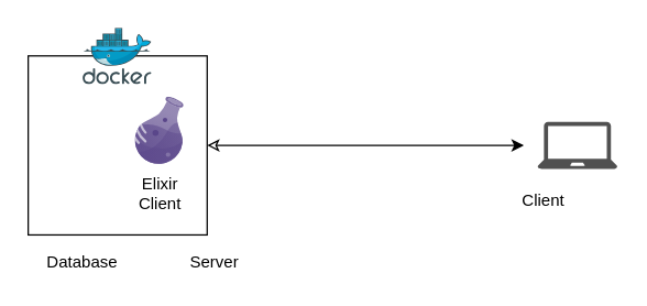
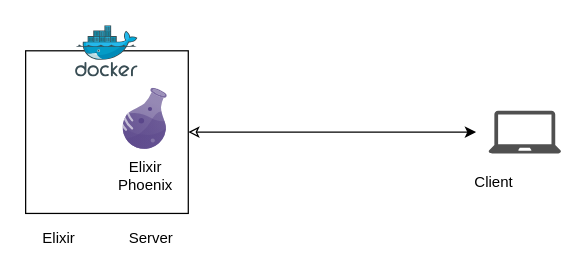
- <mxCell id="6" value="Elixir&lt;br&gt;Client" style="text;html=1;strokeColor=none;fillColor=none;align=center;verticalAlign=middle;whiteSpace=wrap;rounded=0;" vertex="1" parent="1"><mxGeometry x="85.65" y="125" width="60" height="30" as="geometry" /></mxCell>
+ <mxCell id="6" value="Elixir&lt;br&gt;Phoenix" style="text;html=1;strokeColor=none;fillColor=none;align=center;verticalAlign=middle;whiteSpace=wrap;rounded=0;" vertex="1" parent="1"><mxGeometry x="85.65" y="125" width="60" height="30" as="geometry" /></mxCell>
- <mxCell id="9" value="Database&lt;span style=&quot;white-space: pre&quot;&gt;&#09;&lt;/span&gt;" style="text;html=1;align=center;verticalAlign=middle;resizable=0;points=[];autosize=1;strokeColor=none;fillColor=none;" vertex="1" parent="1"><mxGeometry x="25" y="180" width="70" height="20" as="geometry" /></mxCell>
+ <mxCell id="9" value="Elixir&lt;span style=&quot;white-space: pre&quot;&gt;&#09;&lt;/span&gt;" style="text;html=1;align=center;verticalAlign=middle;resizable=0;points=[];autosize=1;strokeColor=none;fillColor=none;" vertex="1" parent="1"><mxGeometry x="25" y="180" width="70" height="20" as="geometry" /></mxCell>
- <mxCell id="10" value="Server" style="text;html=1;align=center;verticalAlign=middle;resizable=0;points=[];autosize=1;strokeColor=none;fillColor=none;" vertex="1" parent="1"><mxGeometry x="130" y="180" width="50" height="20" as="geometry" /></mxCell>
+ <mxCell id="10" value="Server" style="text;html=1;align=center;verticalAlign=middle;resizable=0;points=[];autosize=1;strokeColor=none;fillColor=none;" vertex="1" parent="1"><mxGeometry x="95" y="180" width="50" height="20" as="geometry" /></mxCell>
